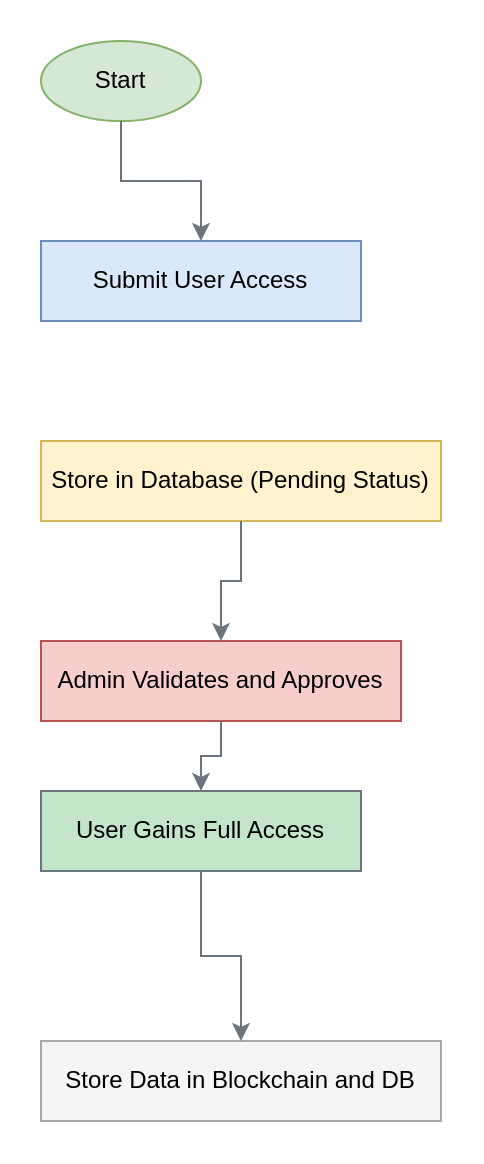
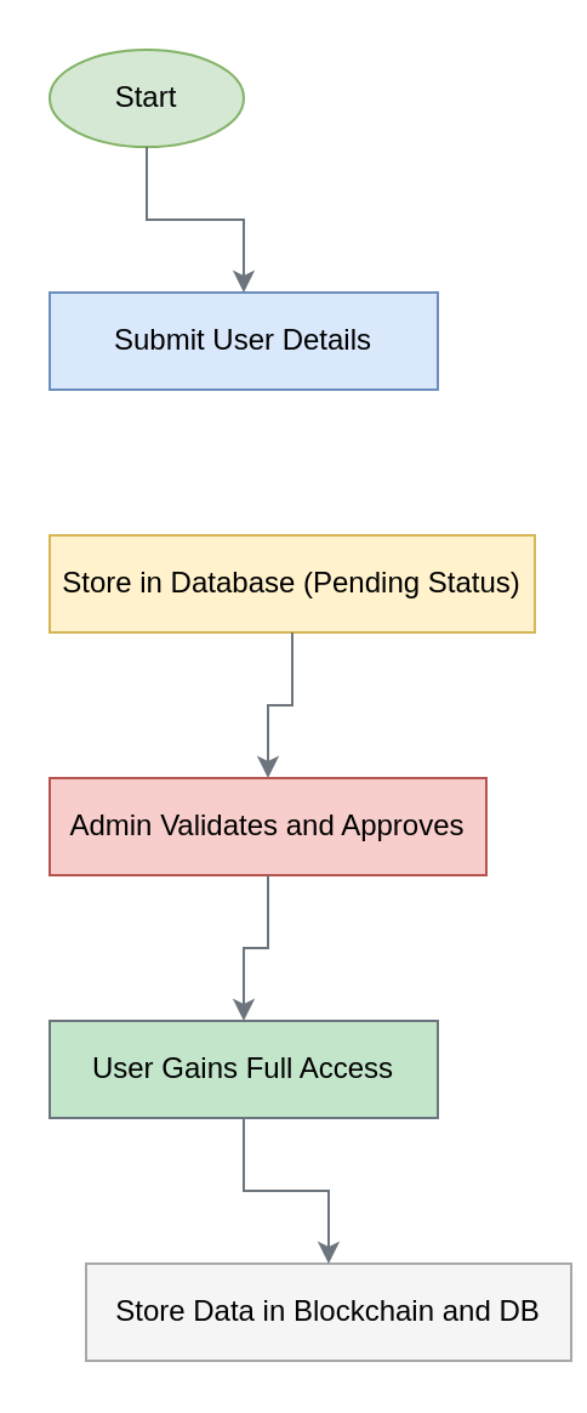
- <mxCell id="3" value="Submit User Access" style="rectangle;whiteSpace=wrap;html=1;fillColor=#dae8fc;strokeColor=#6c8ebf;" vertex="1" parent="1"><mxGeometry x="20" y="120" width="160" height="40" as="geometry" /></mxCell>
+ <mxCell id="3" value="Submit User Details" style="rectangle;whiteSpace=wrap;html=1;fillColor=#dae8fc;strokeColor=#6c8ebf;" vertex="1" parent="1"><mxGeometry x="20" y="120" width="160" height="40" as="geometry" /></mxCell>
- <mxCell id="6" value="User Gains Full Access" style="rectangle;whiteSpace=wrap;html=1;fillColor=#c3e6cb;strokeColor=#6c757d;" vertex="1" parent="1"><mxGeometry x="20" y="395" width="160" height="40" as="geometry" /></mxCell>
+ <mxCell id="6" value="User Gains Full Access" style="rectangle;whiteSpace=wrap;html=1;fillColor=#c3e6cb;strokeColor=#6c757d;" vertex="1" parent="1"><mxGeometry x="20" y="420" width="160" height="40" as="geometry" /></mxCell>
- <mxCell id="7" value="Store Data in Blockchain and DB" style="rectangle;whiteSpace=wrap;html=1;fillColor=#f5f5f5;strokeColor=#a8a8a8;" vertex="1" parent="1"><mxGeometry x="20" y="520" width="200" height="40" as="geometry" /></mxCell>
+ <mxCell id="7" value="Store Data in Blockchain and DB" style="rectangle;whiteSpace=wrap;html=1;fillColor=#f5f5f5;strokeColor=#a8a8a8;" vertex="1" parent="1"><mxGeometry x="35" y="520" width="200" height="40" as="geometry" /></mxCell>
